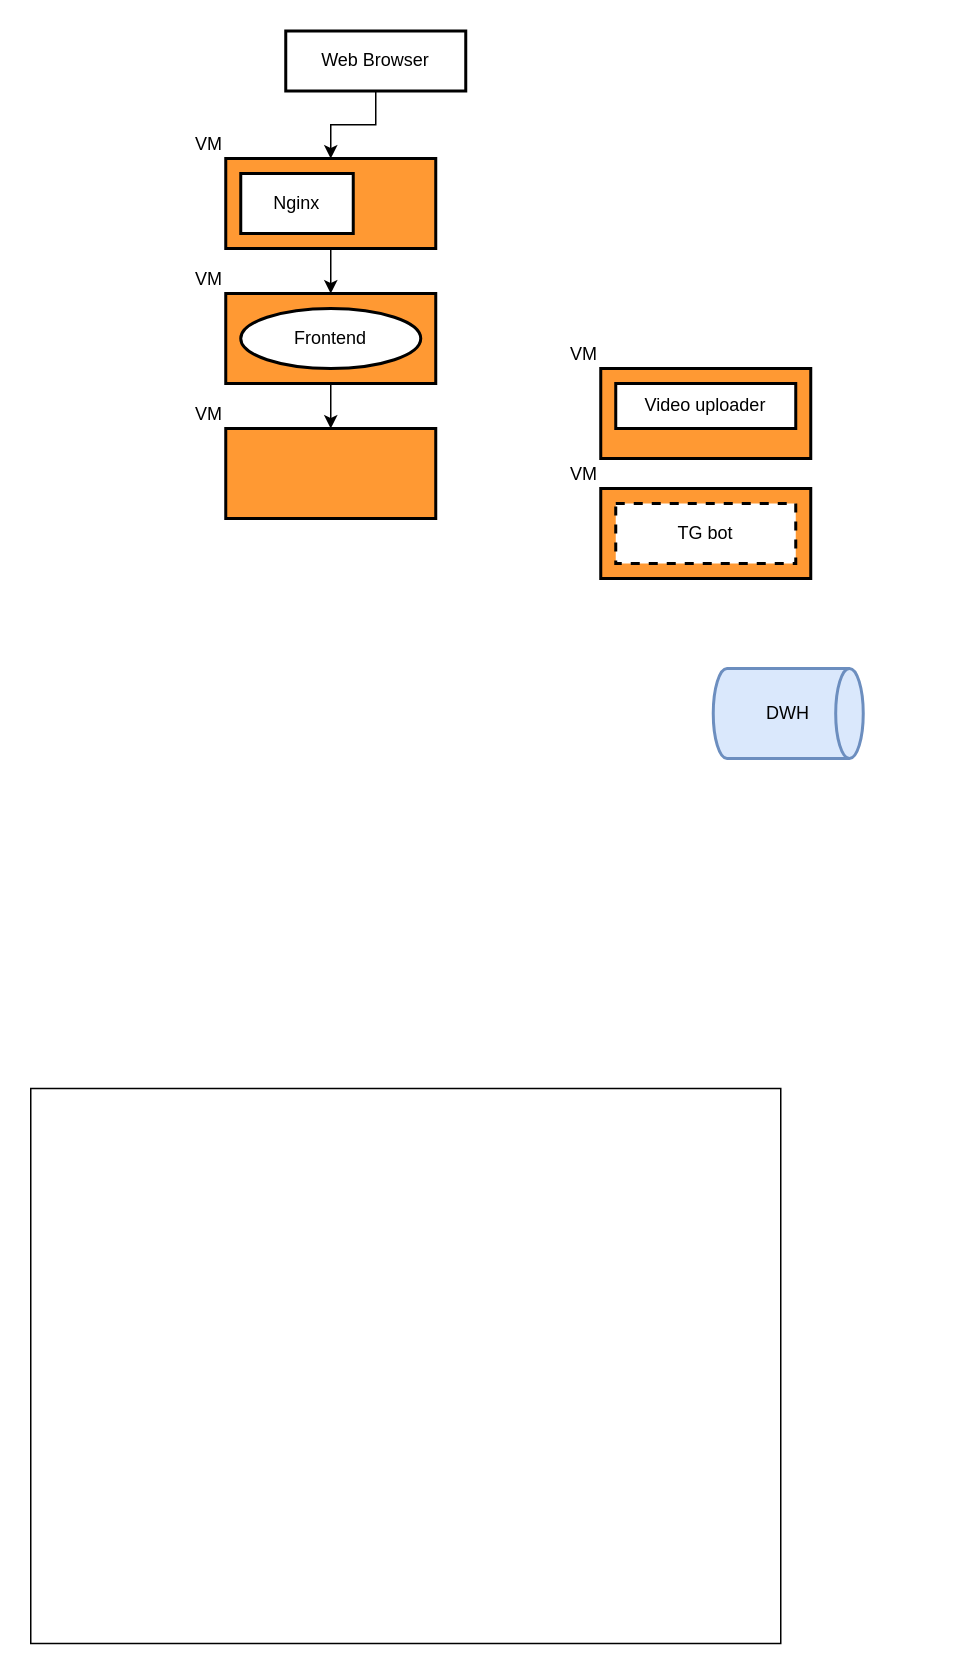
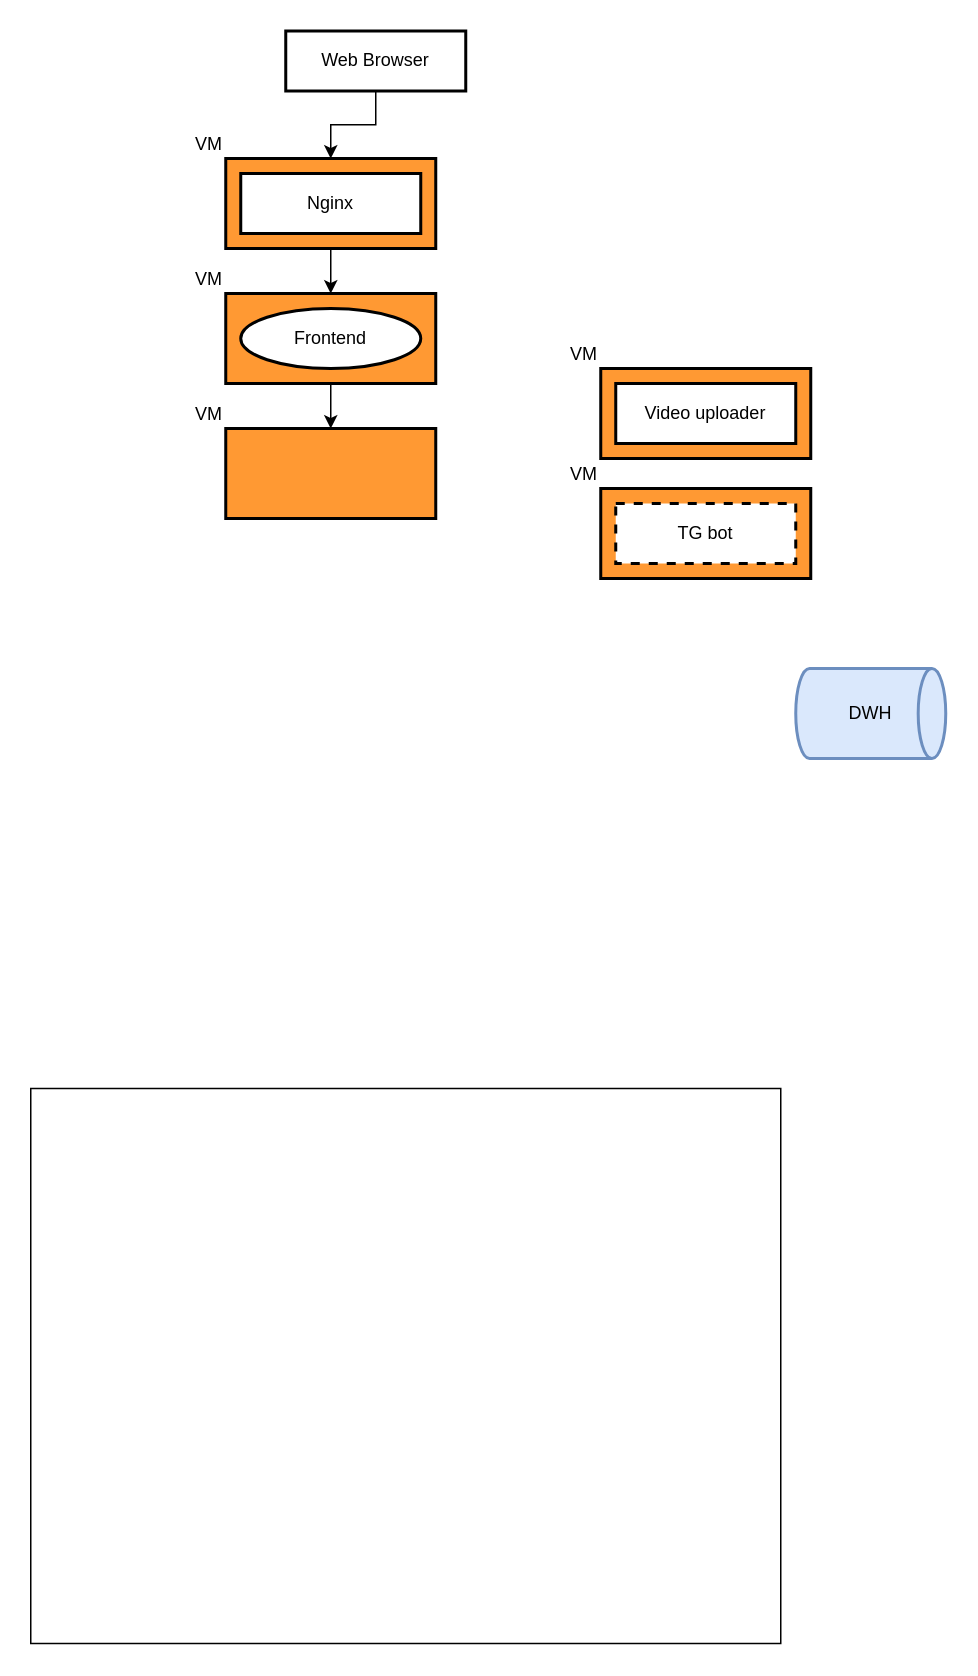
- <mxCell id="10" value="Nginx" style="rounded=0;whiteSpace=wrap;html=1;absoluteArcSize=1;arcSize=14;strokeWidth=2;" vertex="1" parent="8"><mxGeometry x="10" y="10" width="75" height="40" as="geometry" /></mxCell>
+ <mxCell id="10" value="Nginx" style="rounded=0;whiteSpace=wrap;html=1;absoluteArcSize=1;arcSize=14;strokeWidth=2;" vertex="1" parent="8"><mxGeometry x="10" y="10" width="120" height="40" as="geometry" /></mxCell>
- <mxCell id="18" value="Video uploader" style="rounded=0;whiteSpace=wrap;html=1;absoluteArcSize=1;arcSize=14;strokeWidth=2;" vertex="1" parent="16"><mxGeometry x="10" y="10" width="120" height="30" as="geometry" /></mxCell>
+ <mxCell id="18" value="Video uploader" style="rounded=0;whiteSpace=wrap;html=1;absoluteArcSize=1;arcSize=14;strokeWidth=2;" vertex="1" parent="16"><mxGeometry x="10" y="10" width="120" height="40" as="geometry" /></mxCell>
- <mxCell id="15" value="DWH" style="strokeWidth=2;html=1;shape=mxgraph.flowchart.direct_data;whiteSpace=wrap;fillColor=#dae8fc;strokeColor=#6c8ebf;" vertex="1" parent="1"><mxGeometry x="475" y="445" width="100" height="60" as="geometry" /></mxCell>
+ <mxCell id="15" value="DWH" style="strokeWidth=2;html=1;shape=mxgraph.flowchart.direct_data;whiteSpace=wrap;fillColor=#dae8fc;strokeColor=#6c8ebf;" vertex="1" parent="1"><mxGeometry x="530" y="445" width="100" height="60" as="geometry" /></mxCell>
